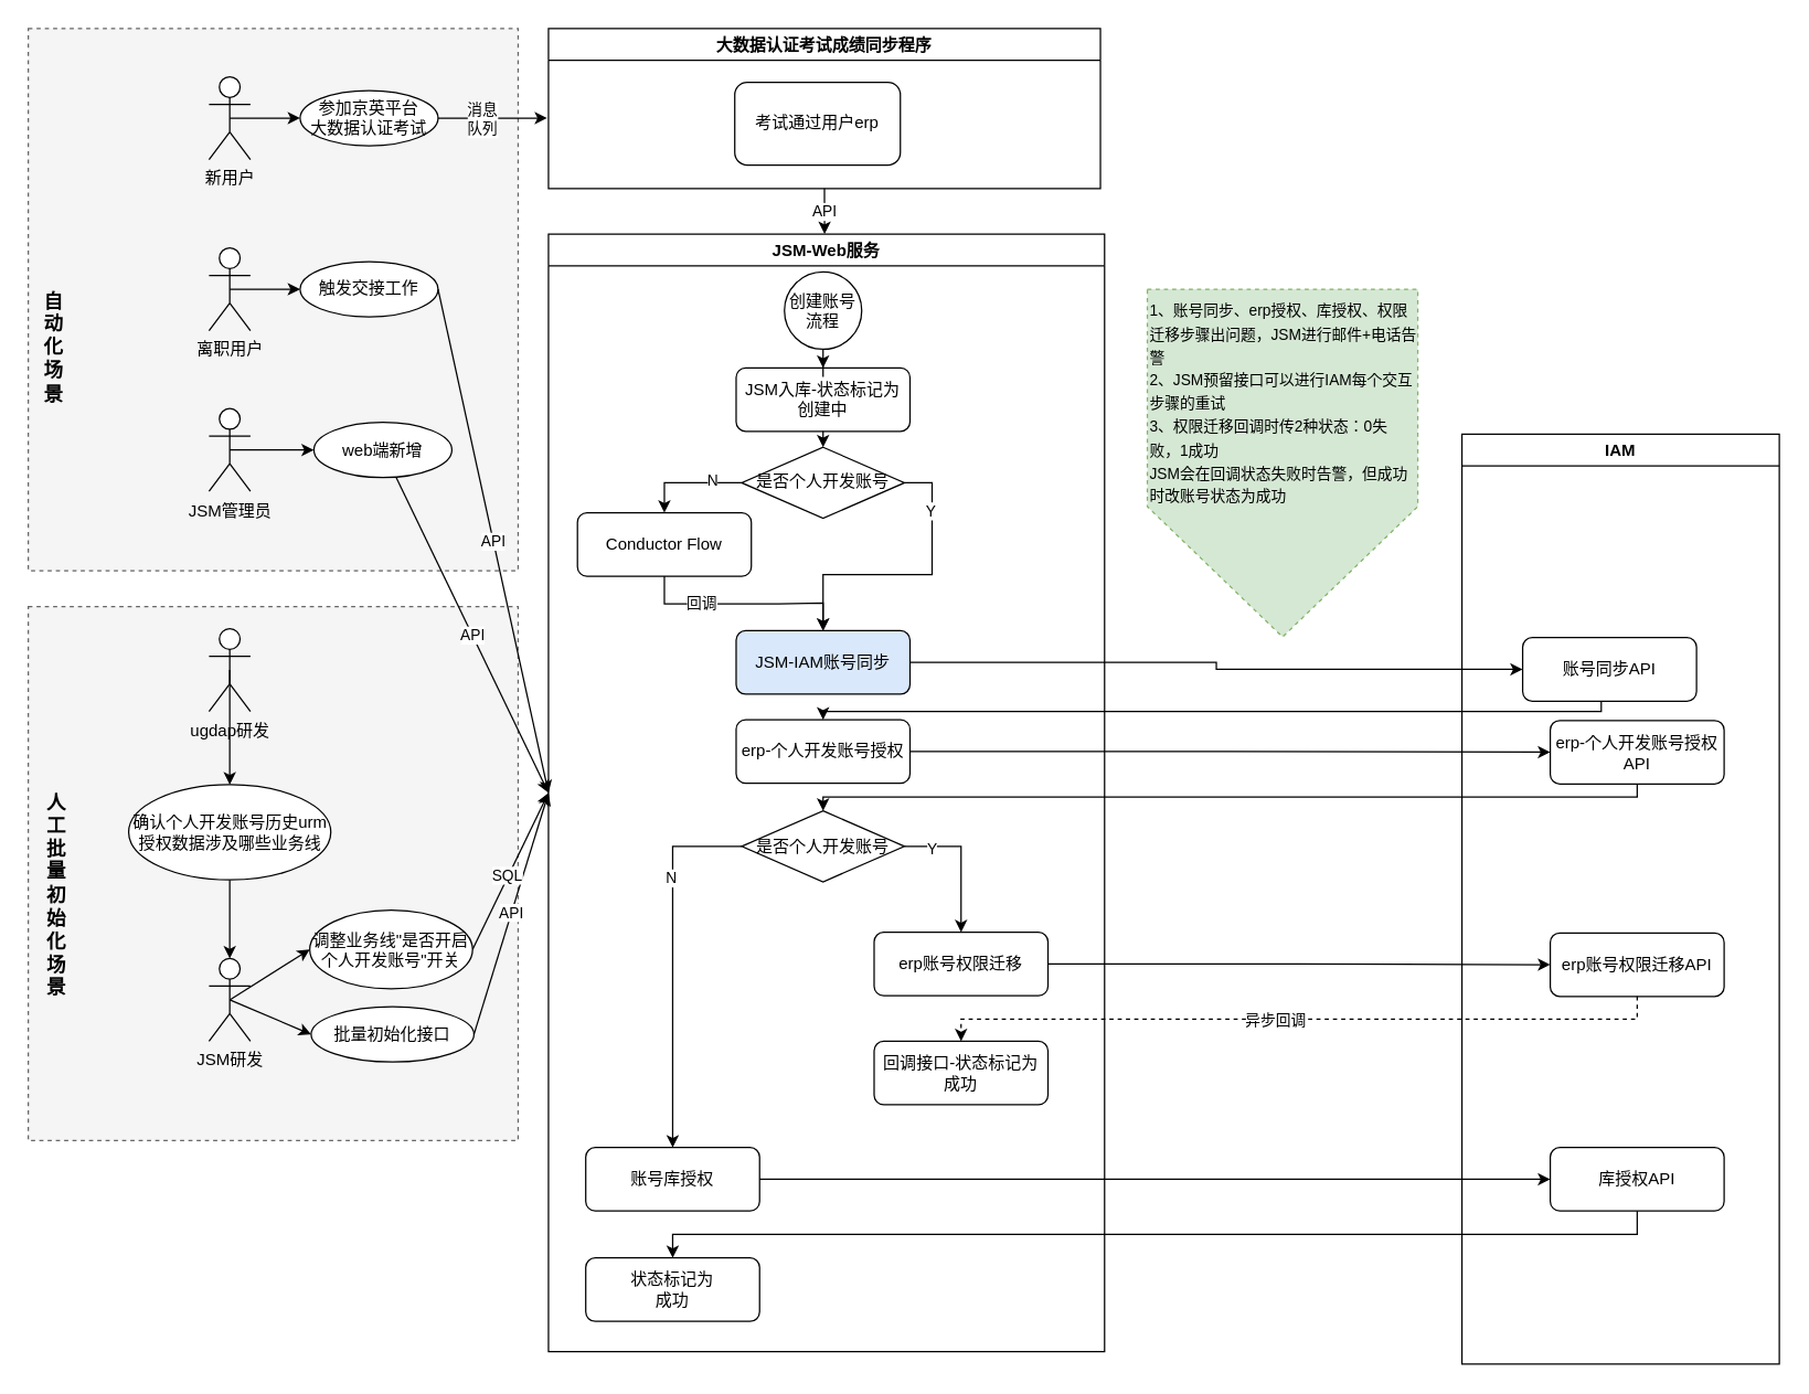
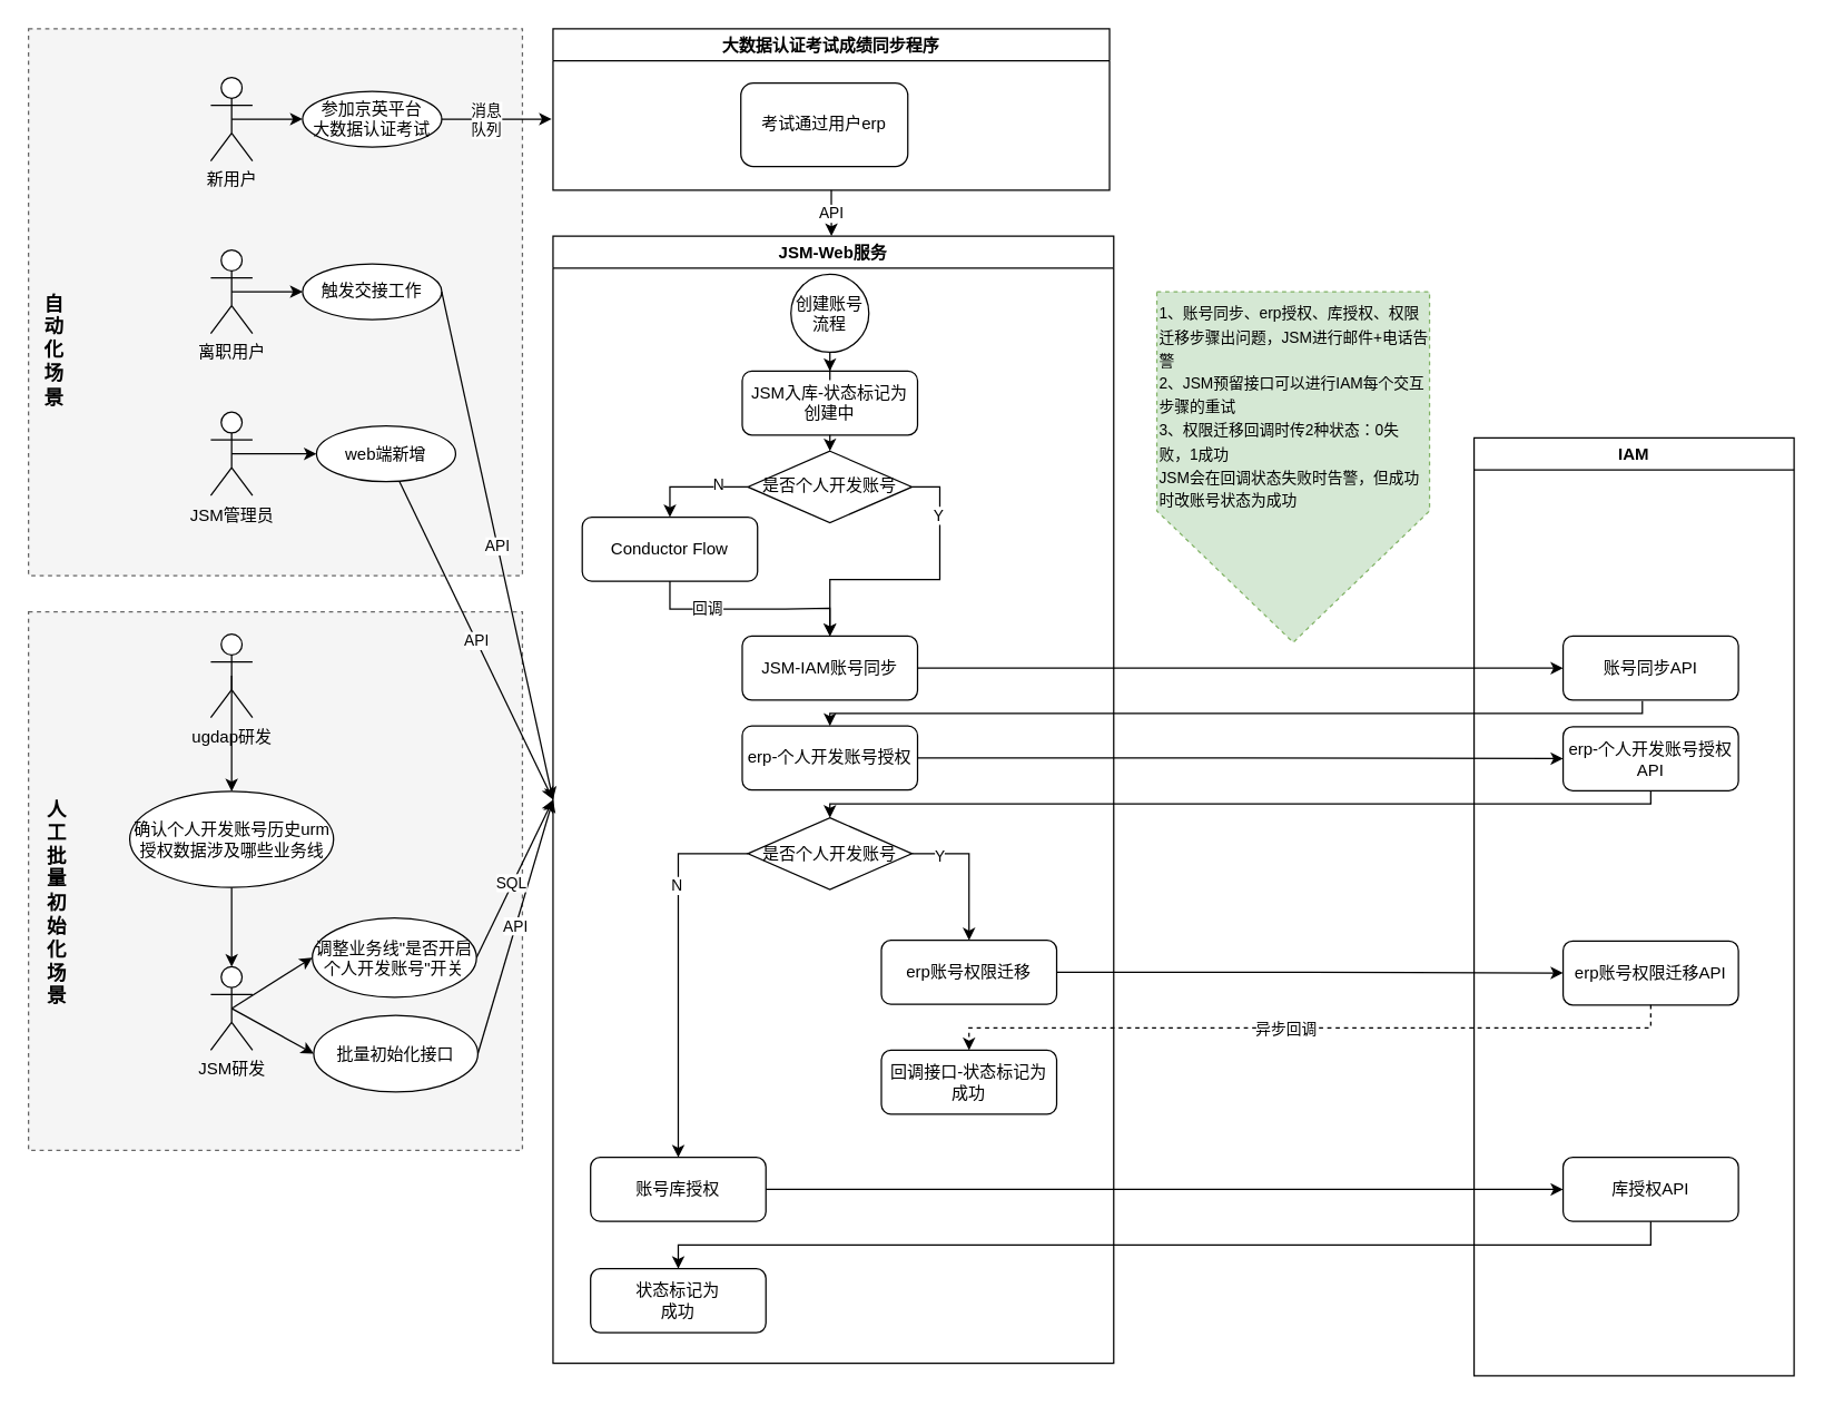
- <mxCell id="14" value="JSM-IAM账号同步" style="rounded=1;whiteSpace=wrap;html=1;flipV=1;fillColor=#dae8fc;" parent="12" vertex="1"><mxGeometry x="136" y="287.5" width="126" height="46" as="geometry" /></mxCell>
+ <mxCell id="14" value="JSM-IAM账号同步" style="rounded=1;whiteSpace=wrap;html=1;flipV=1;" parent="12" vertex="1"><mxGeometry x="136" y="287.5" width="126" height="46" as="geometry" /></mxCell>
- <mxCell id="37" value="账号同步API" style="rounded=1;whiteSpace=wrap;html=1;" parent="36" vertex="1"><mxGeometry x="44" y="147.5" width="126" height="46" as="geometry" /></mxCell>
+ <mxCell id="37" value="账号同步API" style="rounded=1;whiteSpace=wrap;html=1;" parent="36" vertex="1"><mxGeometry x="64" y="142.5" width="126" height="46" as="geometry" /></mxCell>
- <mxCell id="47" value="批量初始化接口" style="ellipse;whiteSpace=wrap;html=1;align=center;" parent="1" vertex="1"><mxGeometry x="225" y="729" width="118" height="40" as="geometry" /></mxCell>
+ <mxCell id="47" value="批量初始化接口" style="ellipse;whiteSpace=wrap;html=1;align=center;" parent="1" vertex="1"><mxGeometry x="225" y="729" width="118" height="55" as="geometry" /></mxCell>
